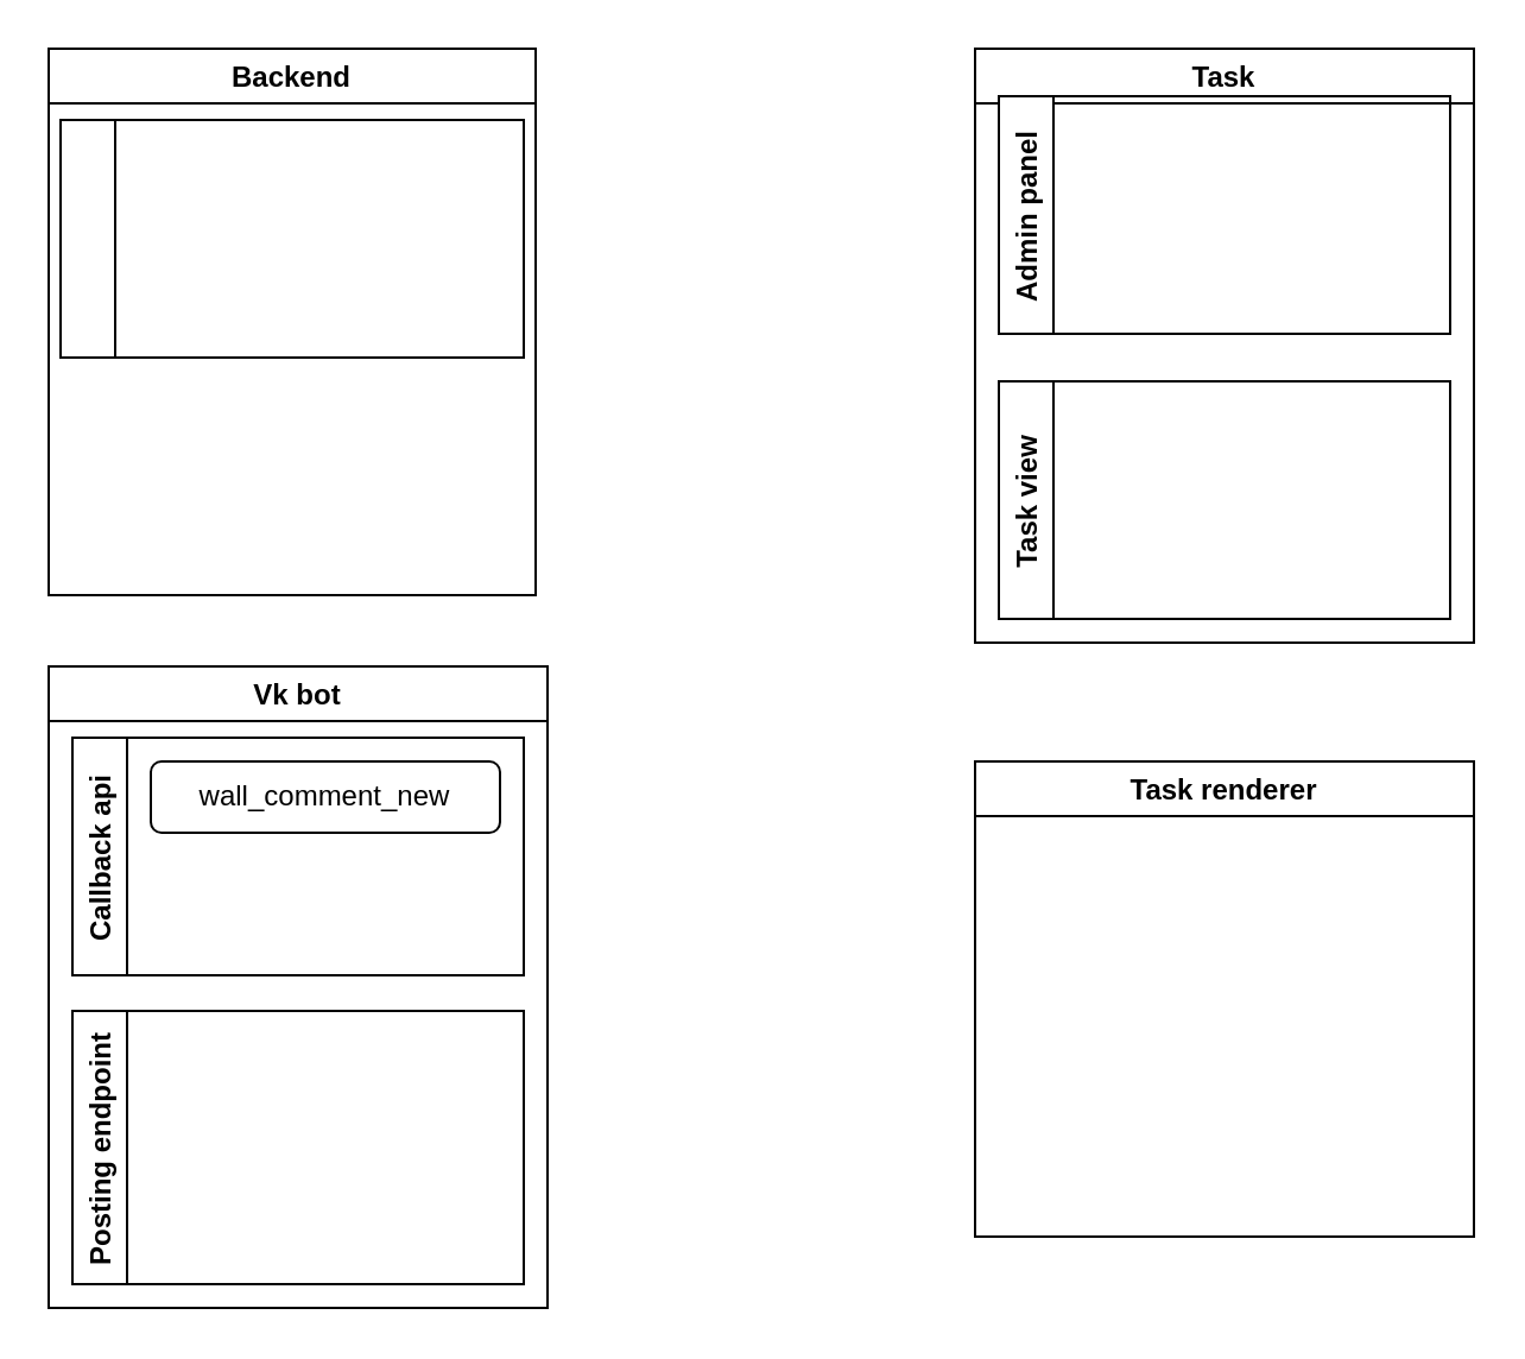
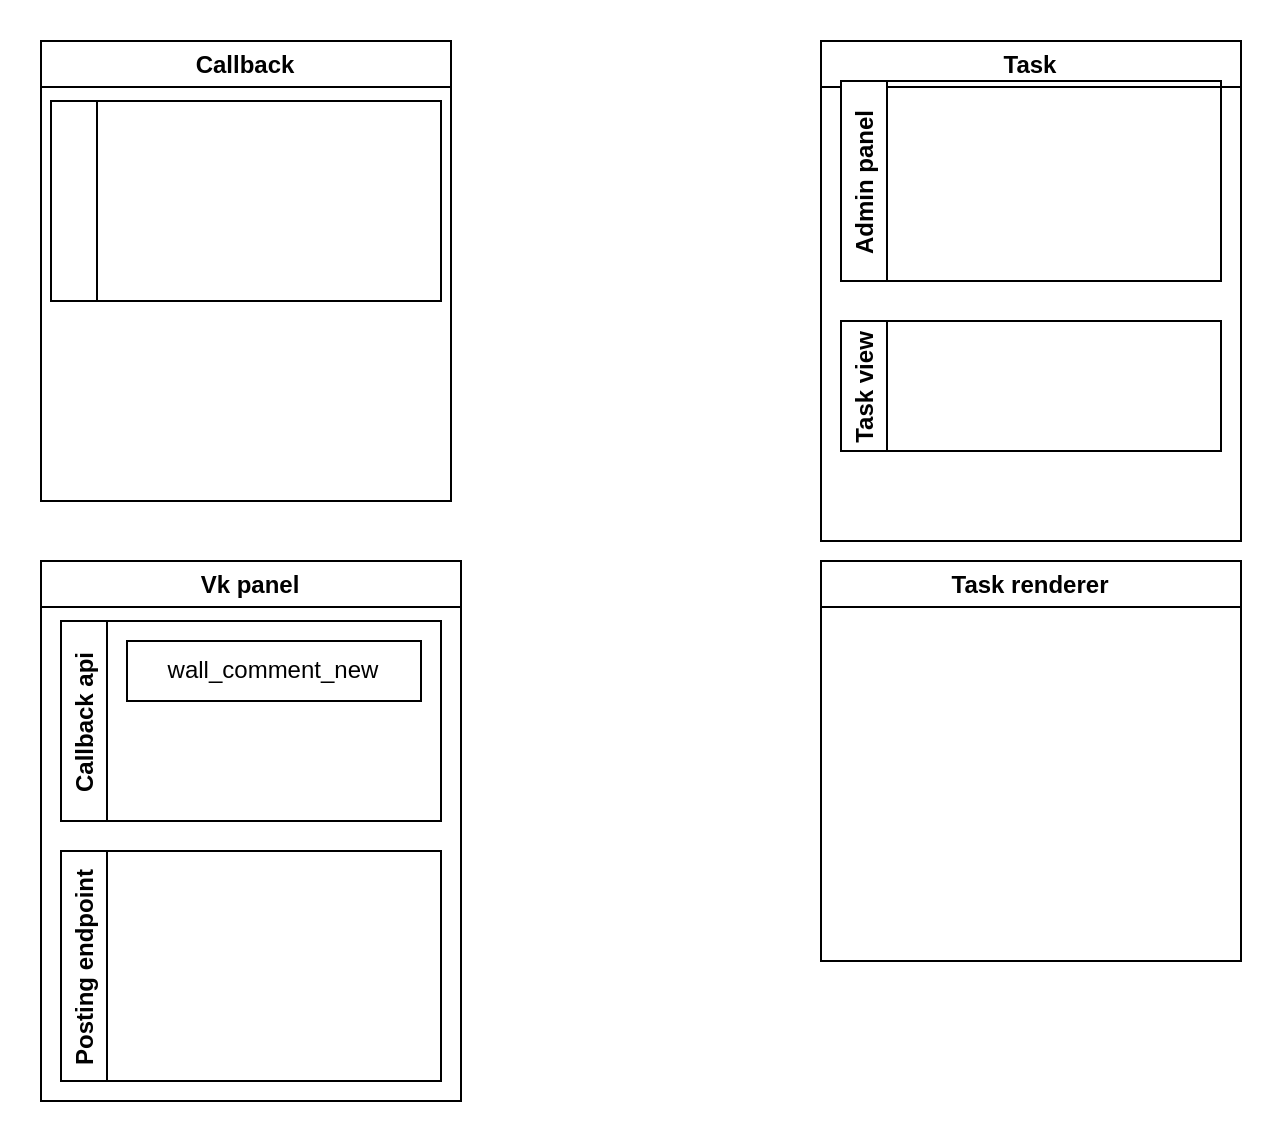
- <mxCell id="2" value="Backend" style="swimlane;" vertex="1" parent="1"><mxGeometry x="20" y="20" width="205" height="230" as="geometry"><mxRectangle x="120" y="180" width="130" height="23" as="alternateBounds" /></mxGeometry></mxCell>
+ <mxCell id="2" value="Callback" style="swimlane;" vertex="1" parent="1"><mxGeometry x="20" y="20" width="205" height="230" as="geometry"><mxRectangle x="120" y="180" width="130" height="23" as="alternateBounds" /></mxGeometry></mxCell>
- <mxCell id="6" value="Task view" style="swimlane;horizontal=0;startSize=23;" vertex="1" parent="4"><mxGeometry x="10" y="140" width="190" height="100" as="geometry" /></mxCell>
+ <mxCell id="6" value="Task view" style="swimlane;horizontal=0;startSize=23;" vertex="1" parent="4"><mxGeometry x="10" y="140" width="190" height="65" as="geometry" /></mxCell>
- <mxCell id="7" value="Vk bot" style="swimlane;" vertex="1" parent="1"><mxGeometry x="20" y="280" width="210" height="270" as="geometry" /></mxCell>
+ <mxCell id="7" value="Vk panel" style="swimlane;" vertex="1" parent="1"><mxGeometry x="20" y="280" width="210" height="270" as="geometry" /></mxCell>
- <mxCell id="9" value="wall_comment_new" style="whiteSpace=wrap;html=1;rounded=1;" vertex="1" parent="8"><mxGeometry x="33" y="10" width="147" height="30" as="geometry" /></mxCell>
+ <mxCell id="9" value="wall_comment_new" style="rounded=0;whiteSpace=wrap;html=1;" vertex="1" parent="8"><mxGeometry x="33" y="10" width="147" height="30" as="geometry" /></mxCell>
- <mxCell id="11" value="Task renderer" style="swimlane;" vertex="1" parent="1"><mxGeometry x="410" y="320" width="210" height="200" as="geometry" /></mxCell>
+ <mxCell id="11" value="Task renderer" style="swimlane;" vertex="1" parent="1"><mxGeometry x="410" y="280" width="210" height="200" as="geometry" /></mxCell>
